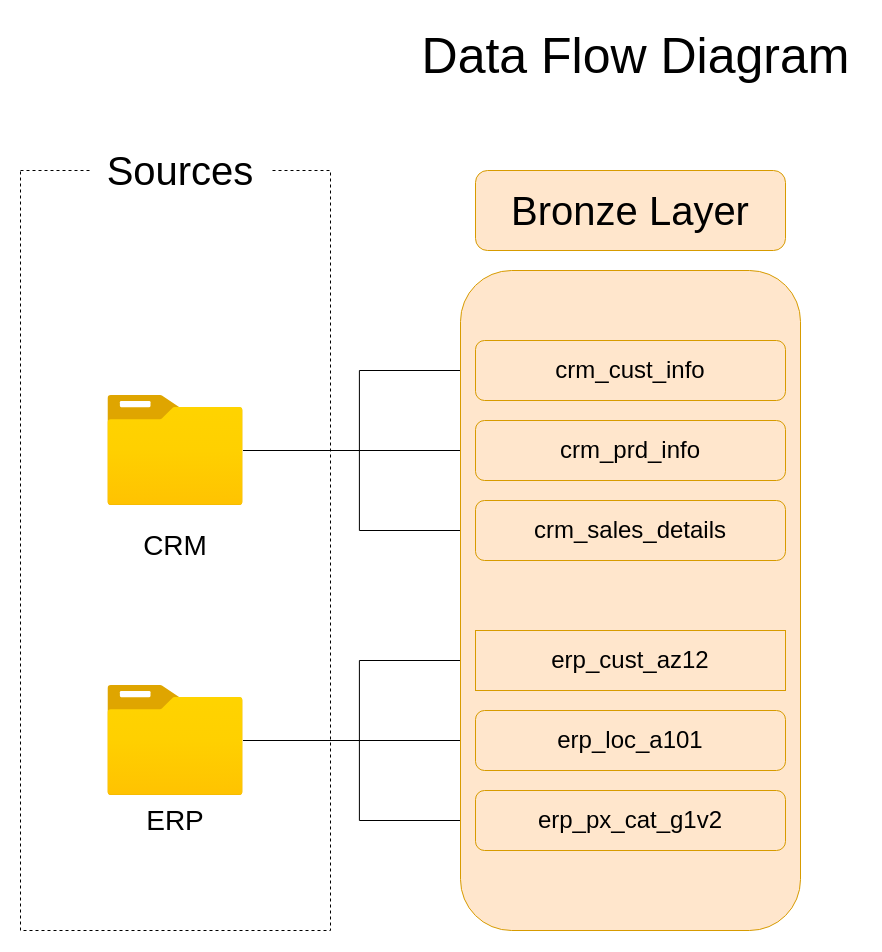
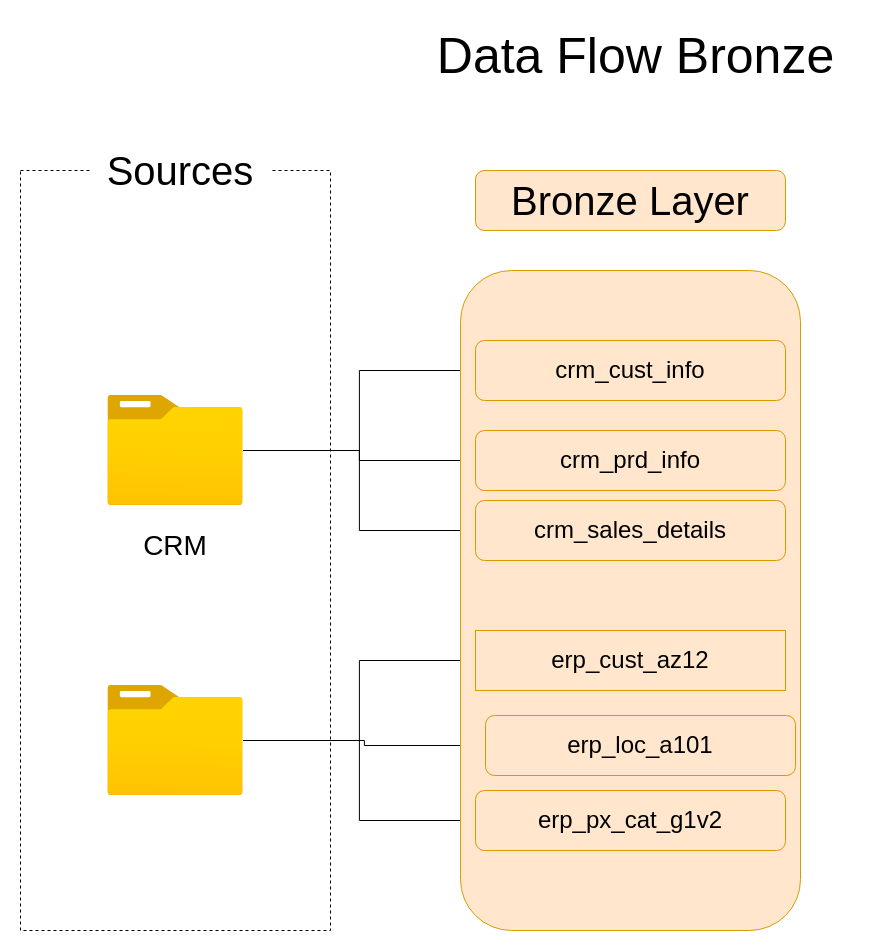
- <mxCell id="2" value="&lt;font style=&quot;font-size: 50px;&quot;&gt;Data Flow Diagram&lt;/font&gt;" style="text;html=1;align=center;verticalAlign=middle;resizable=0;points=[];autosize=1;strokeColor=none;fillColor=none;" vertex="1" parent="1"><mxGeometry x="410" y="20" width="450" height="70" as="geometry" /></mxCell>
+ <mxCell id="2" value="&lt;font style=&quot;font-size: 50px;&quot;&gt;Data Flow Bronze&lt;/font&gt;" style="text;html=1;align=center;verticalAlign=middle;resizable=0;points=[];autosize=1;strokeColor=none;fillColor=none;" vertex="1" parent="1"><mxGeometry x="410" y="20" width="450" height="70" as="geometry" /></mxCell>
- <mxCell id="16" value="&lt;font style=&quot;font-size: 40px;&quot;&gt;Bronze Layer&lt;/font&gt;" style="rounded=1;whiteSpace=wrap;html=1;fillColor=#ffe6cc;strokeColor=#d79b00;" vertex="1" parent="1"><mxGeometry x="475" y="170" width="310" height="80" as="geometry" /></mxCell>
+ <mxCell id="16" value="&lt;font style=&quot;font-size: 40px;&quot;&gt;Bronze Layer&lt;/font&gt;" style="rounded=1;whiteSpace=wrap;html=1;fillColor=#ffe6cc;strokeColor=#d79b00;" vertex="1" parent="1"><mxGeometry x="475" y="170" width="310" height="60" as="geometry" /></mxCell>
- <mxCell id="18" value="&lt;font style=&quot;font-size: 24px;&quot;&gt;crm_prd_info&lt;/font&gt;" style="rounded=1;whiteSpace=wrap;html=1;fillColor=#ffe6cc;strokeColor=#d79b00;" vertex="1" parent="1"><mxGeometry x="475" y="420" width="310" height="60" as="geometry" /></mxCell>
+ <mxCell id="18" value="&lt;font style=&quot;font-size: 24px;&quot;&gt;crm_prd_info&lt;/font&gt;" style="rounded=1;whiteSpace=wrap;html=1;fillColor=#ffe6cc;strokeColor=#d79b00;" vertex="1" parent="1"><mxGeometry x="475" y="430" width="310" height="60" as="geometry" /></mxCell>
- <mxCell id="21" value="&lt;font style=&quot;font-size: 24px;&quot;&gt;erp_loc_a101&lt;/font&gt;" style="rounded=1;whiteSpace=wrap;html=1;fillColor=#ffe6cc;strokeColor=#d79b00;" vertex="1" parent="1"><mxGeometry x="475" y="710" width="310" height="60" as="geometry" /></mxCell>
+ <mxCell id="21" value="&lt;font style=&quot;font-size: 24px;&quot;&gt;erp_loc_a101&lt;/font&gt;" style="rounded=1;whiteSpace=wrap;html=1;fillColor=#ffe6cc;strokeColor=#d79b00;" vertex="1" parent="1"><mxGeometry x="485" y="715" width="310" height="60" as="geometry" /></mxCell>
- <mxCell id="14" value="&lt;font style=&quot;font-size: 28px;&quot;&gt;ERP&lt;/font&gt;" style="text;html=1;align=center;verticalAlign=middle;whiteSpace=wrap;rounded=0;" vertex="1" parent="1"><mxGeometry x="145" y="805" width="60" height="30" as="geometry" /></mxCell>
